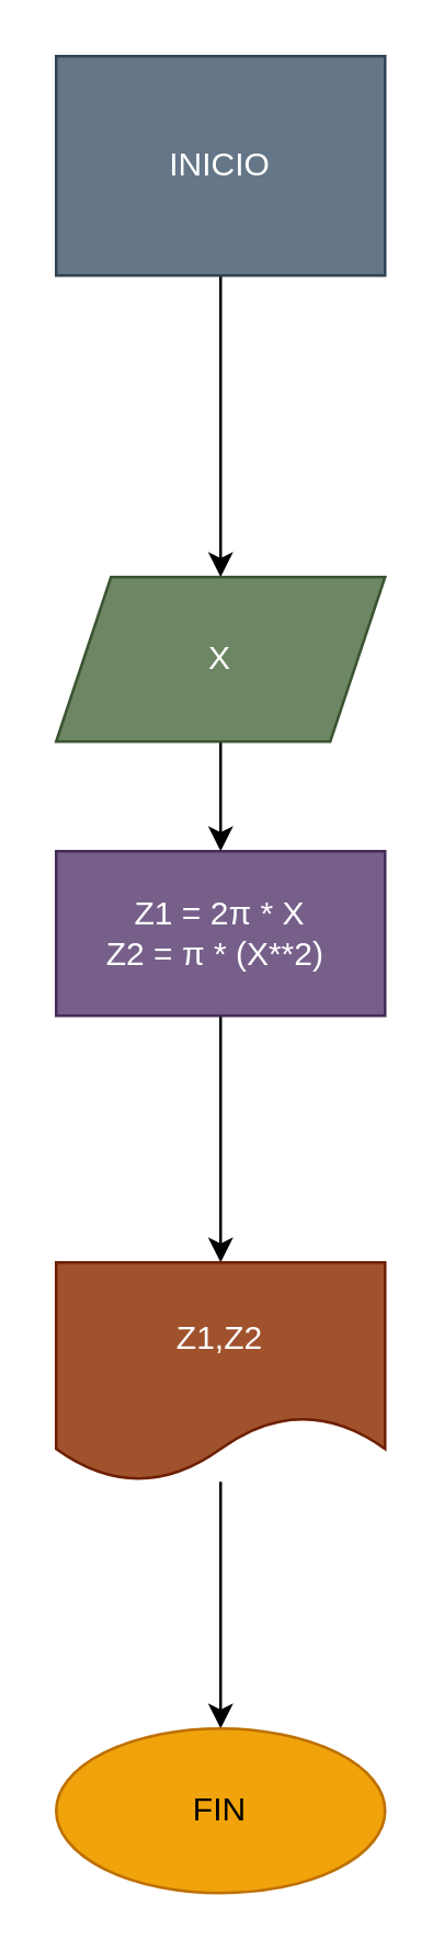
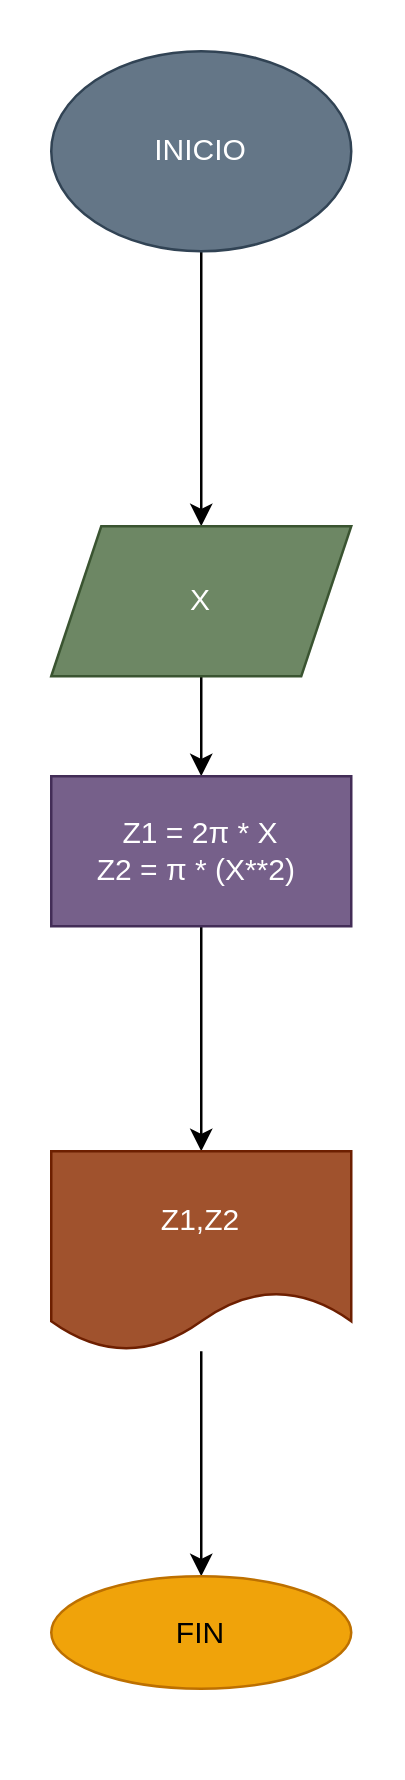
- <mxCell id="3" value="INICIO" style="whiteSpace=wrap;html=1;fillColor=#647687;fontColor=#ffffff;strokeColor=#314354;rounded=0;" parent="1" vertex="1"><mxGeometry x="20" y="20" width="120" height="80" as="geometry" /></mxCell>
+ <mxCell id="3" value="INICIO" style="ellipse;whiteSpace=wrap;html=1;fillColor=#647687;fontColor=#ffffff;strokeColor=#314354;" parent="1" vertex="1"><mxGeometry x="20" y="20" width="120" height="80" as="geometry" /></mxCell>
- <mxCell id="10" value="FIN" style="ellipse;whiteSpace=wrap;html=1;fillColor=#f0a30a;fontColor=#000000;strokeColor=#BD7000;" parent="1" vertex="1"><mxGeometry x="20" y="630" width="120" height="60" as="geometry" /></mxCell>
+ <mxCell id="10" value="FIN" style="ellipse;whiteSpace=wrap;html=1;fillColor=#f0a30a;fontColor=#000000;strokeColor=#BD7000;" parent="1" vertex="1"><mxGeometry x="20" y="630" width="120" height="45" as="geometry" /></mxCell>
